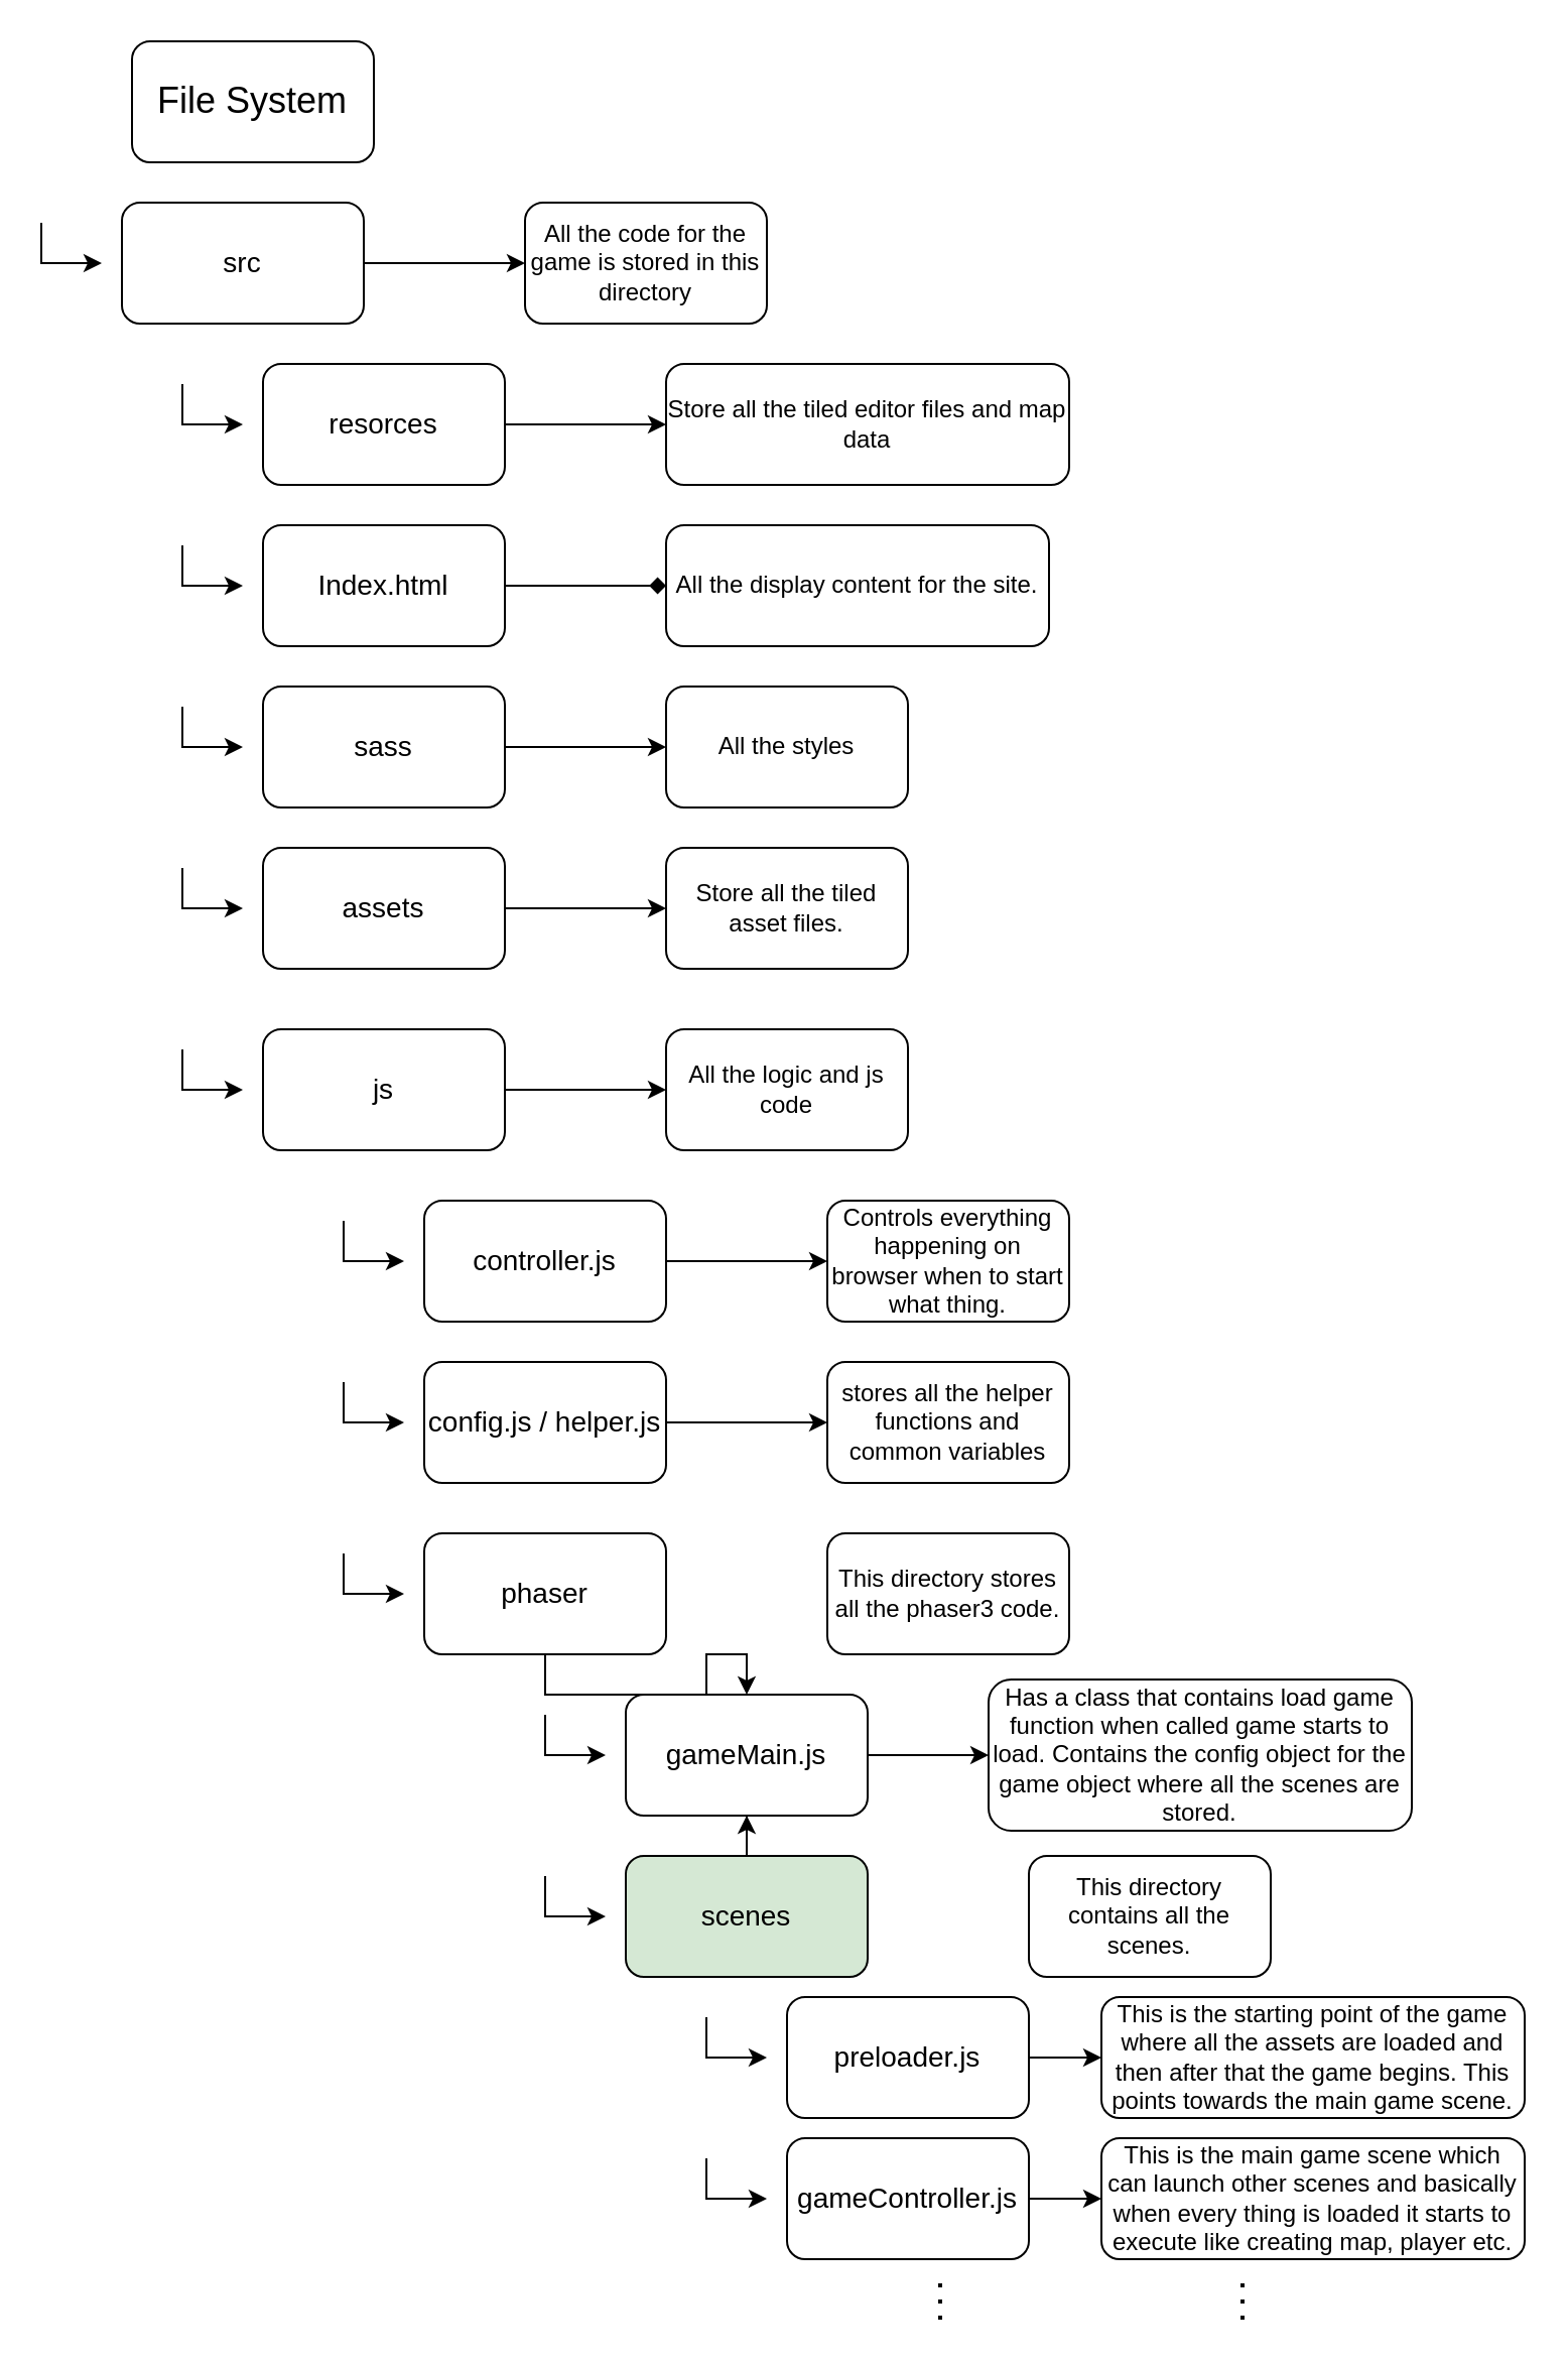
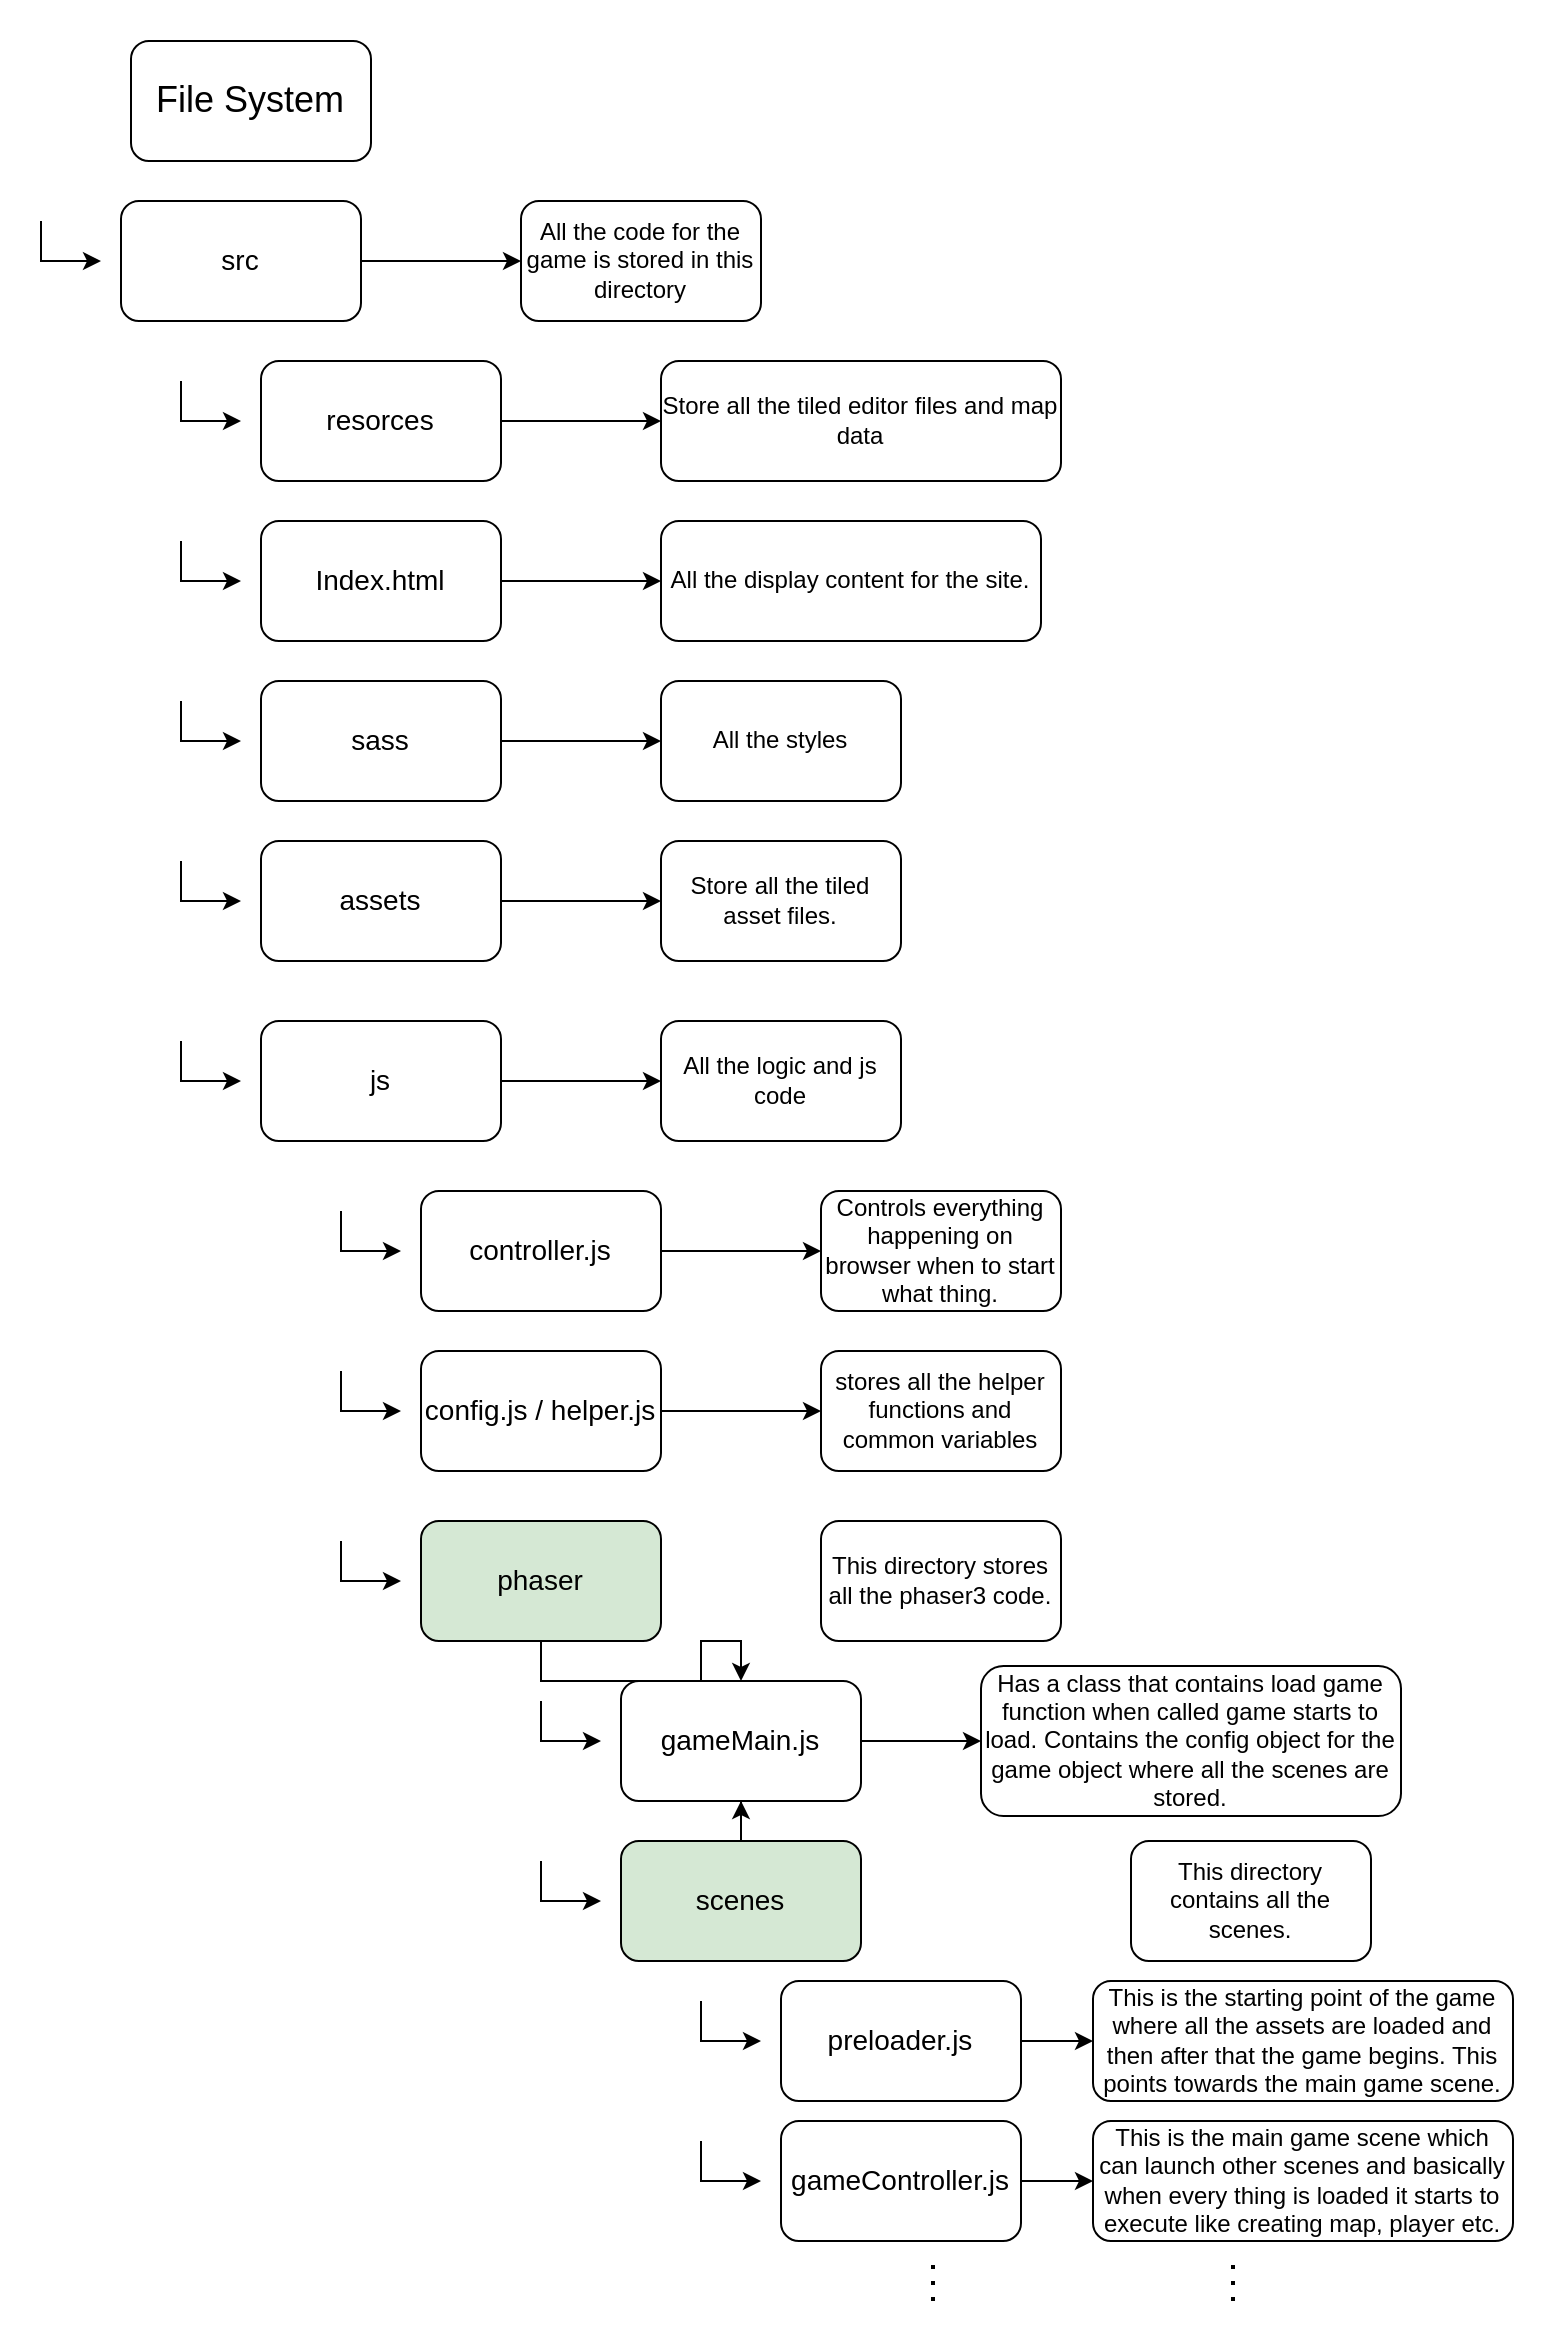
- <mxCell id="15" value="" style="edgeStyle=orthogonalEdgeStyle;rounded=0;orthogonalLoop=1;jettySize=auto;html=1;endArrow=diamond;" parent="1" source="16" target="18" edge="1"><mxGeometry relative="1" as="geometry" /></mxCell>
+ <mxCell id="15" value="" style="edgeStyle=orthogonalEdgeStyle;rounded=0;orthogonalLoop=1;jettySize=auto;html=1;" parent="1" source="16" target="18" edge="1"><mxGeometry relative="1" as="geometry" /></mxCell>
- <mxCell id="36" value="&lt;span style=&quot;font-size: 14px;&quot;&gt;phaser&lt;/span&gt;" style="rounded=1;whiteSpace=wrap;html=1;" parent="1" vertex="1"><mxGeometry x="210" y="760" width="120" height="60" as="geometry" /></mxCell>
+ <mxCell id="36" value="&lt;span style=&quot;font-size: 14px;&quot;&gt;phaser&lt;/span&gt;" style="rounded=1;whiteSpace=wrap;html=1;fillColor=#d5e8d4;" parent="1" vertex="1"><mxGeometry x="210" y="760" width="120" height="60" as="geometry" /></mxCell>
- <mxCell id="46" value="This directory contains all the scenes." style="whiteSpace=wrap;html=1;rounded=1;" parent="1" vertex="1"><mxGeometry x="510" y="920" width="120" height="60" as="geometry" /></mxCell>
+ <mxCell id="46" value="This directory contains all the scenes." style="whiteSpace=wrap;html=1;rounded=1;" parent="1" vertex="1"><mxGeometry x="565" y="920" width="120" height="60" as="geometry" /></mxCell>
